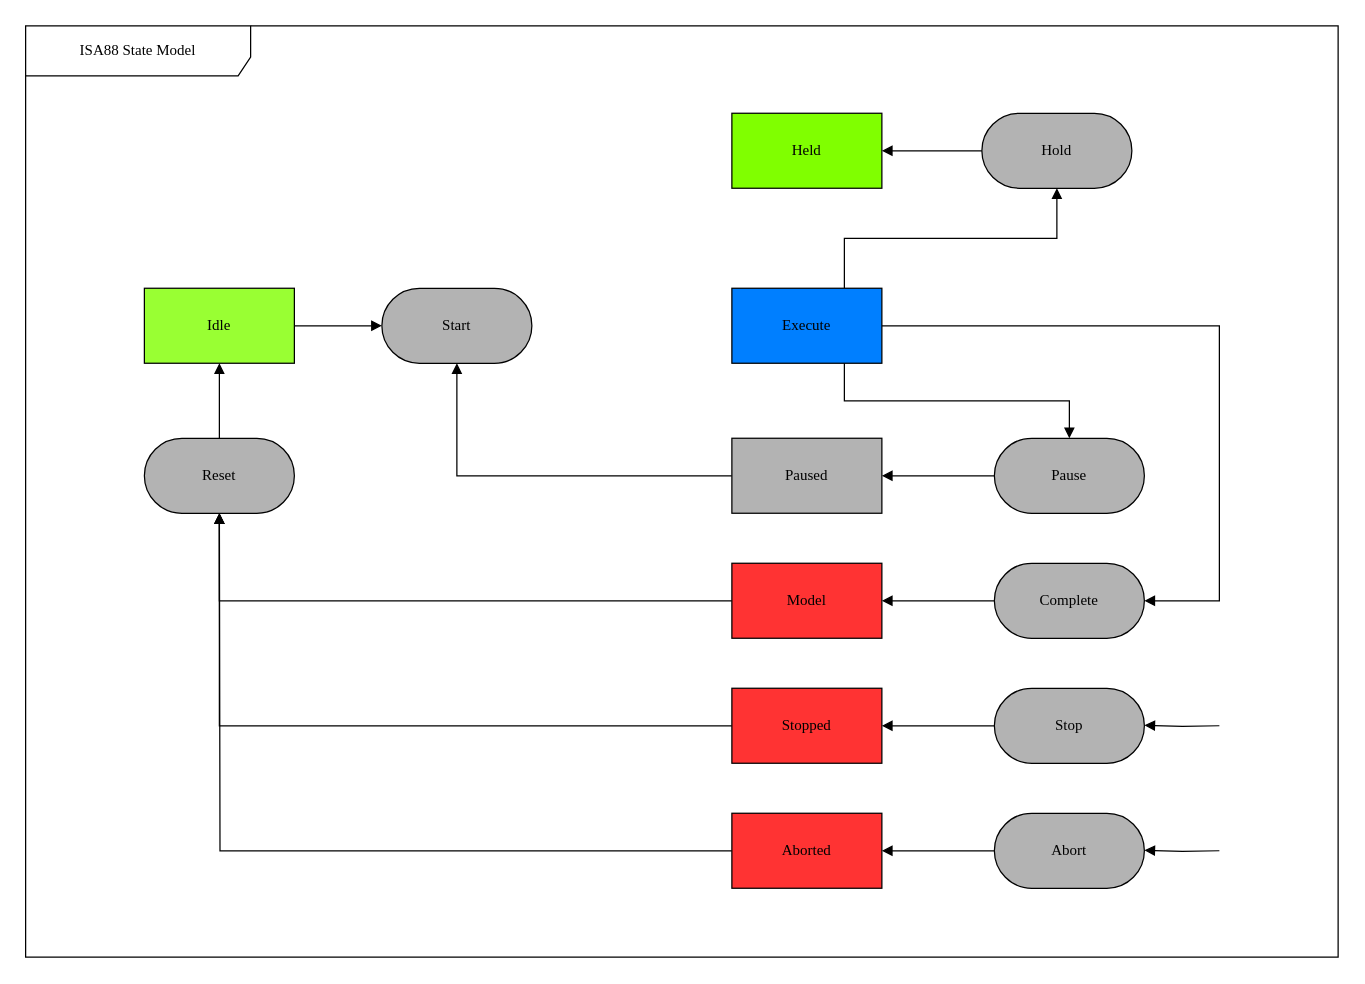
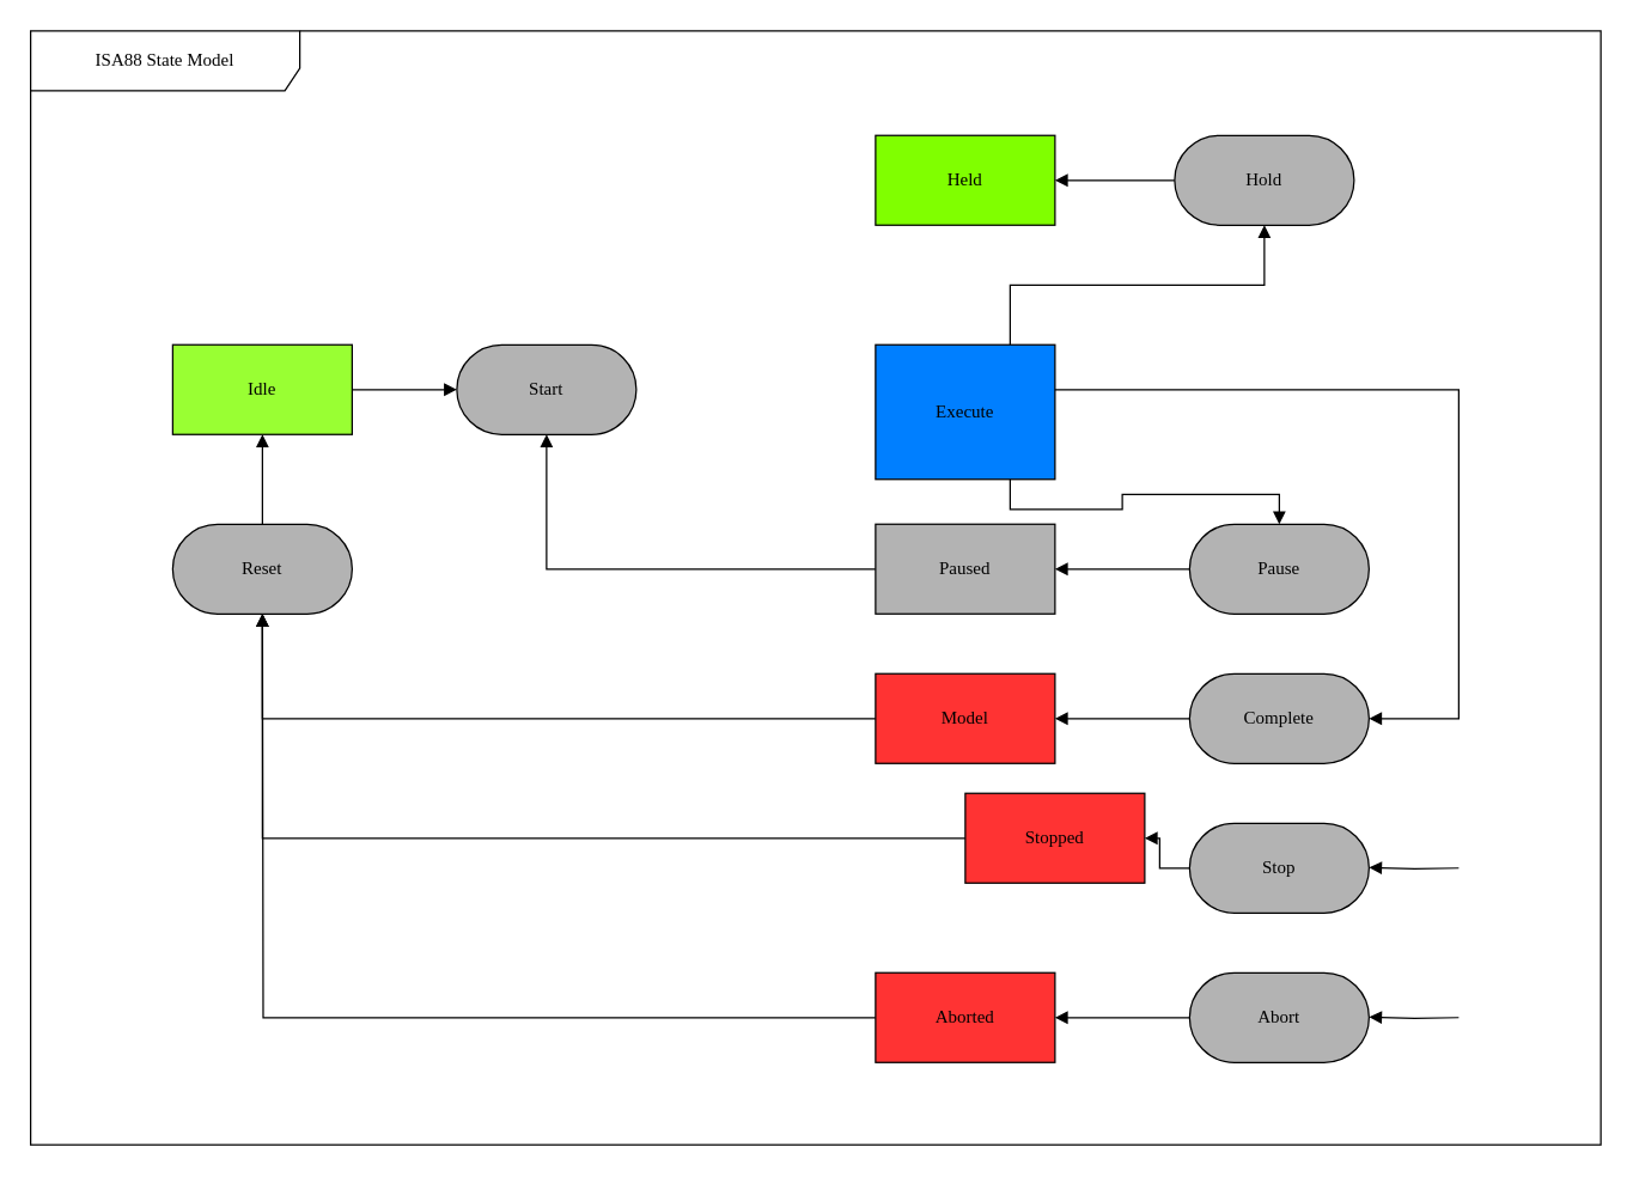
- <mxCell id="6" value="Execute" style="rounded=0;whiteSpace=wrap;html=1;arcSize=24;fillColor=#007FFF;strokeColor=#000000;shadow=0;comic=0;labelBackgroundColor=none;fontFamily=Verdana;fontSize=12;fontColor=#000000;align=center;" parent="1" vertex="1"><mxGeometry x="585" y="230" width="120" height="60" as="geometry" /></mxCell>
+ <mxCell id="6" value="Execute" style="rounded=0;whiteSpace=wrap;html=1;arcSize=24;fillColor=#007FFF;strokeColor=#000000;shadow=0;comic=0;labelBackgroundColor=none;fontFamily=Verdana;fontSize=12;fontColor=#000000;align=center;" parent="1" vertex="1"><mxGeometry x="585" y="230" width="120" height="90" as="geometry" /></mxCell>
- <mxCell id="20" value="Stopped" style="rounded=0;whiteSpace=wrap;html=1;arcSize=24;fillColor=#FF3333;strokeColor=#000000;shadow=0;comic=0;labelBackgroundColor=none;fontFamily=Verdana;fontSize=12;fontColor=#000000;align=center;" vertex="1" parent="1"><mxGeometry x="585" y="550" width="120" height="60" as="geometry" /></mxCell>
+ <mxCell id="20" value="Stopped" style="rounded=0;whiteSpace=wrap;html=1;arcSize=24;fillColor=#FF3333;strokeColor=#000000;shadow=0;comic=0;labelBackgroundColor=none;fontFamily=Verdana;fontSize=12;fontColor=#000000;align=center;" vertex="1" parent="1"><mxGeometry x="645" y="530" width="120" height="60" as="geometry" /></mxCell>
